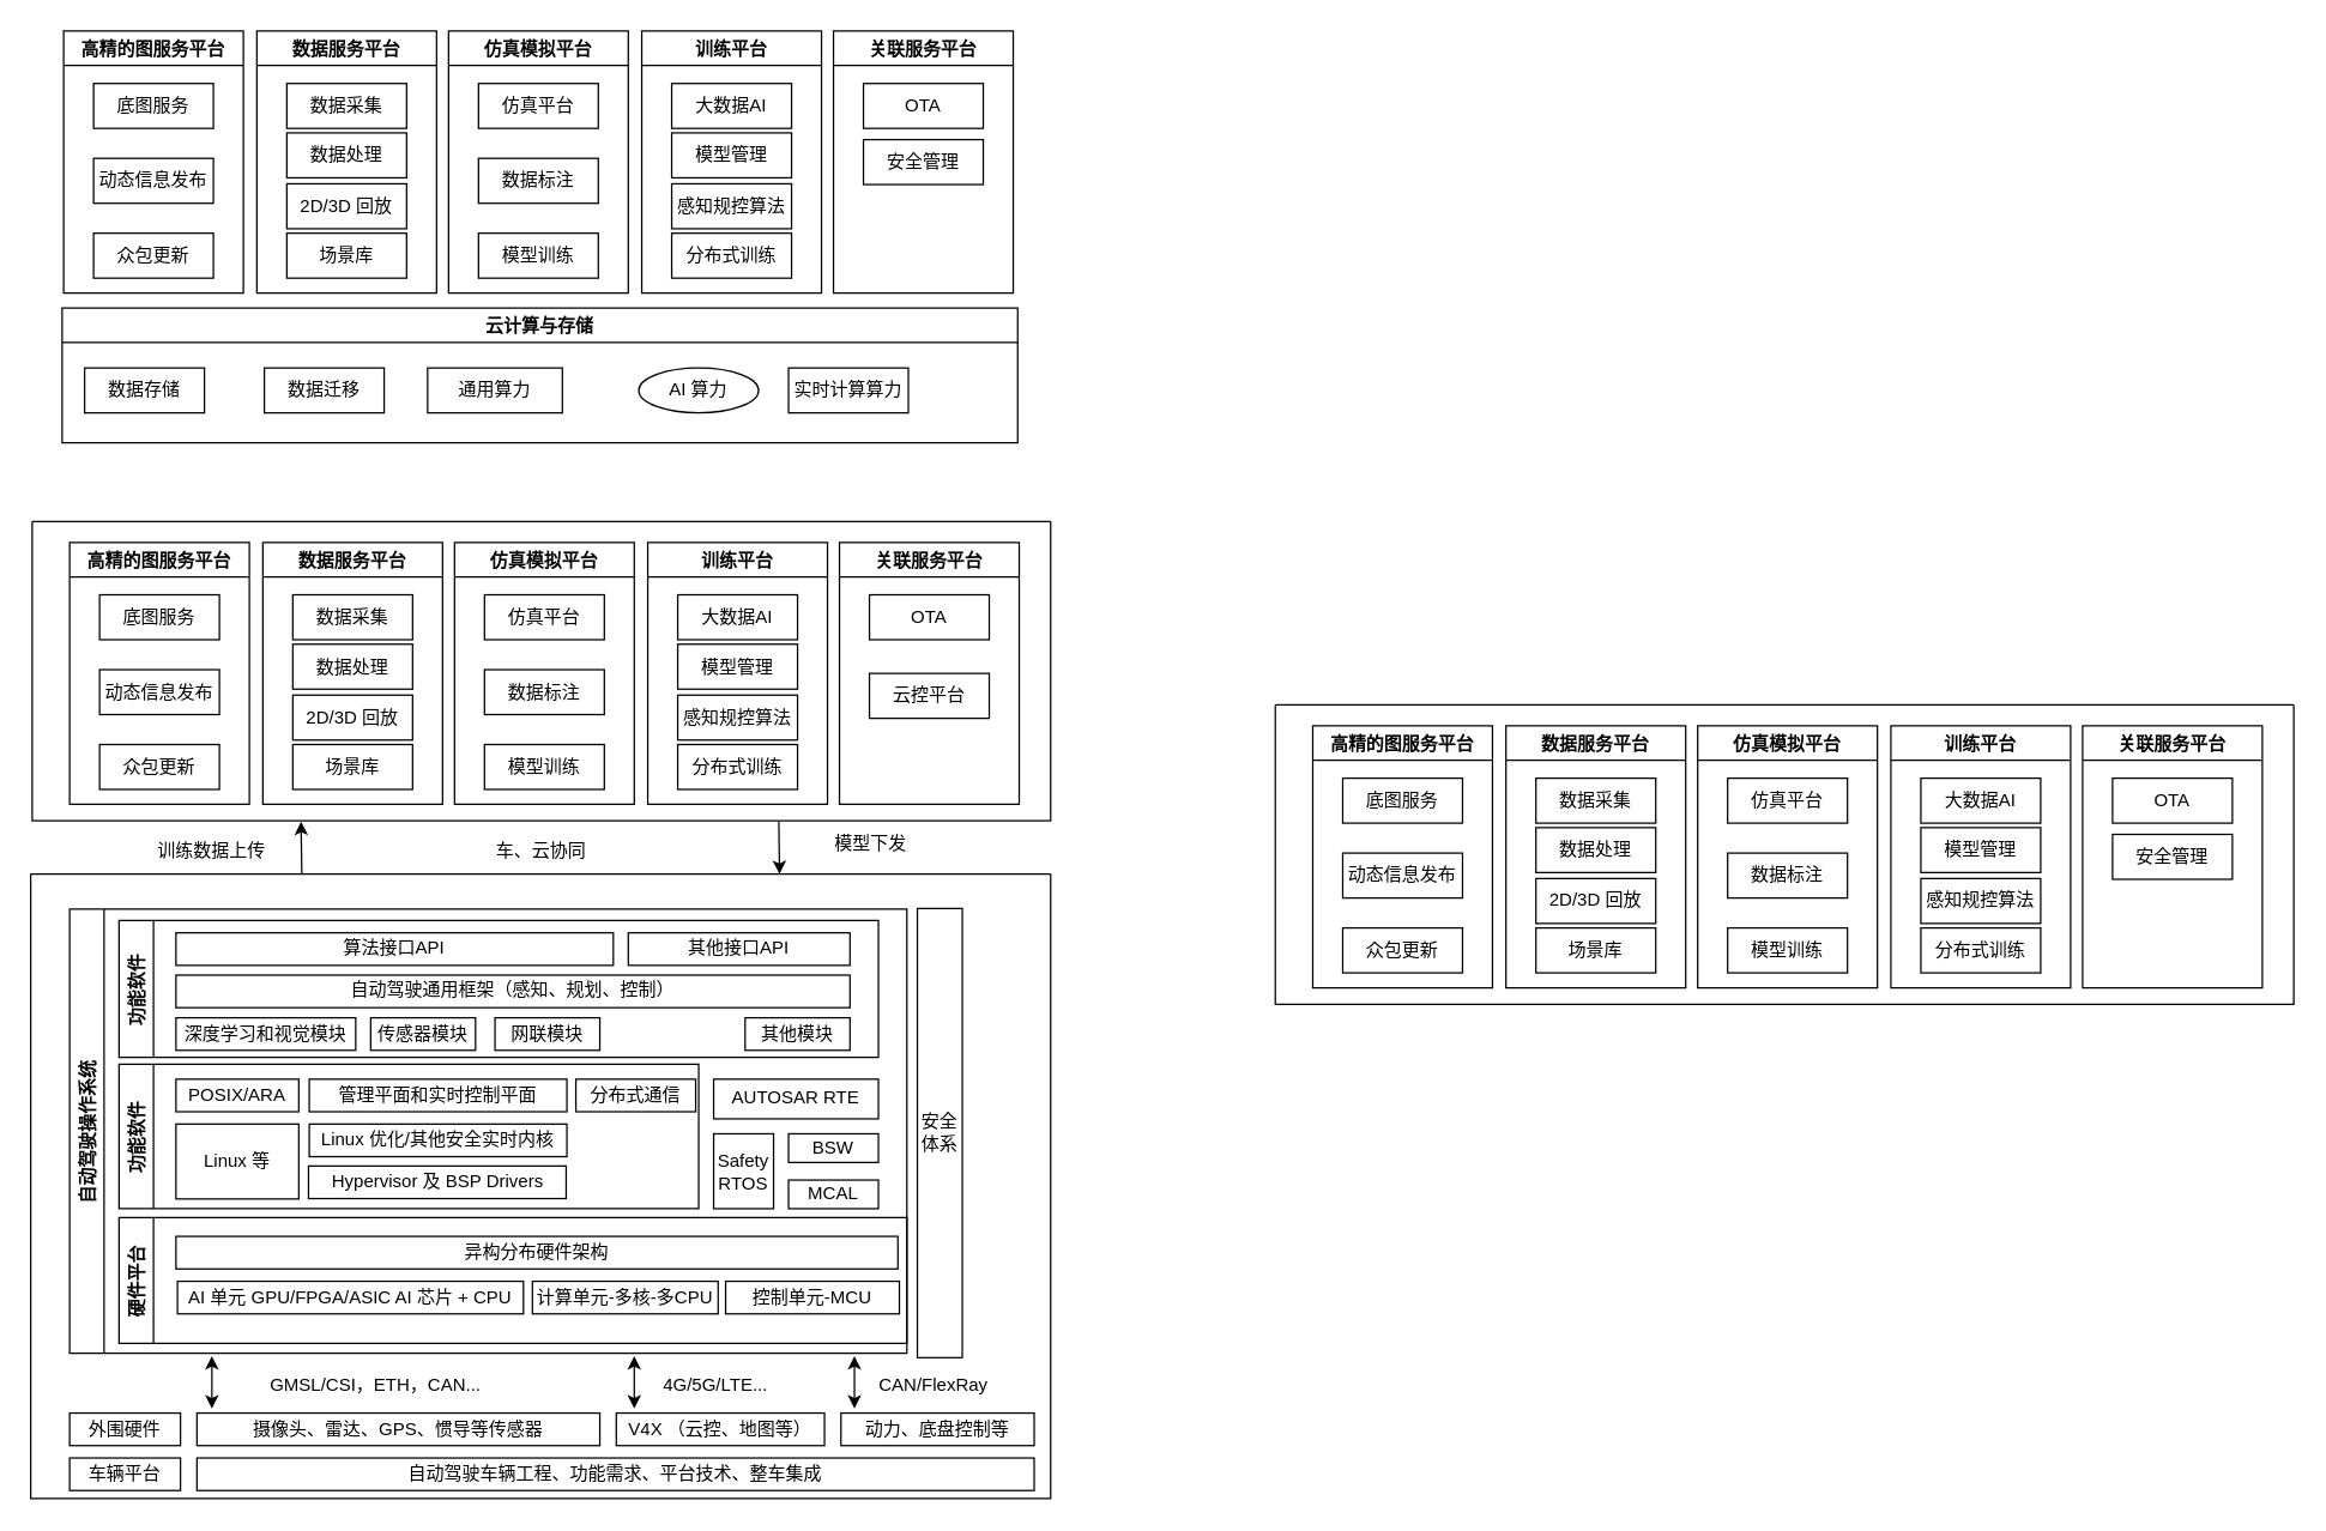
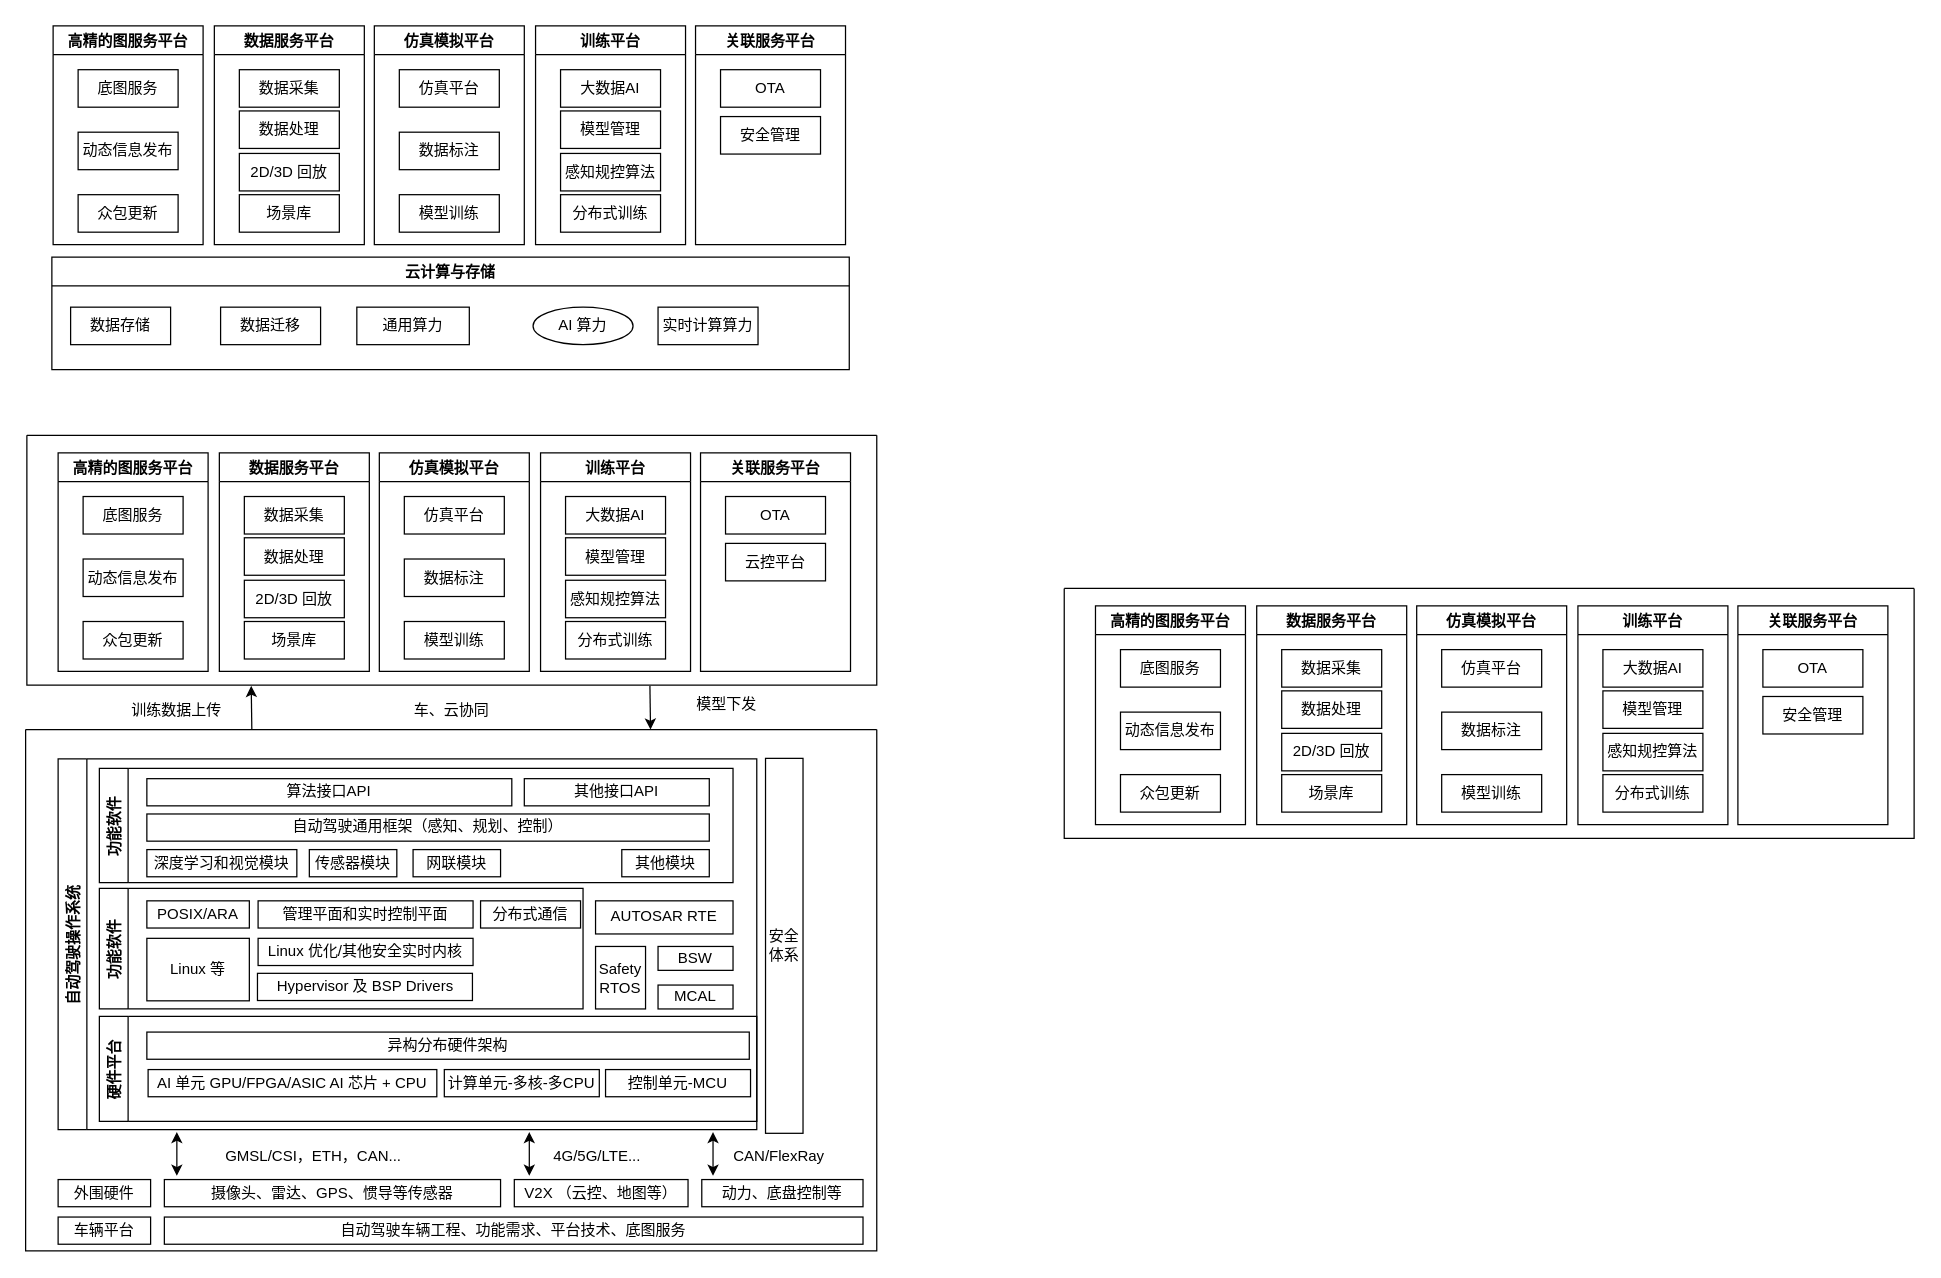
- <mxCell id="54" value="云控平台" style="rounded=0;whiteSpace=wrap;html=1;" vertex="1" parent="52"><mxGeometry x="20" y="87.5" width="80" height="30" as="geometry" /></mxCell>
+ <mxCell id="54" value="云控平台" style="rounded=0;whiteSpace=wrap;html=1;" vertex="1" parent="52"><mxGeometry x="20" y="72.5" width="80" height="30" as="geometry" /></mxCell>
- <mxCell id="85" value="V4X （云控、地图等）" style="rounded=0;whiteSpace=wrap;html=1;" vertex="1" parent="55"><mxGeometry x="391" y="360" width="139" height="21.75" as="geometry" /></mxCell>
+ <mxCell id="85" value="V2X （云控、地图等）" style="rounded=0;whiteSpace=wrap;html=1;" vertex="1" parent="55"><mxGeometry x="391" y="360" width="139" height="21.75" as="geometry" /></mxCell>
- <mxCell id="87" value="自动驾驶车辆工程、功能需求、平台技术、整车集成" style="rounded=0;whiteSpace=wrap;html=1;" vertex="1" parent="55"><mxGeometry x="111" y="390" width="559" height="21.75" as="geometry" /></mxCell>
+ <mxCell id="87" value="自动驾驶车辆工程、功能需求、平台技术、底图服务" style="rounded=0;whiteSpace=wrap;html=1;" vertex="1" parent="55"><mxGeometry x="111" y="390" width="559" height="21.75" as="geometry" /></mxCell>
